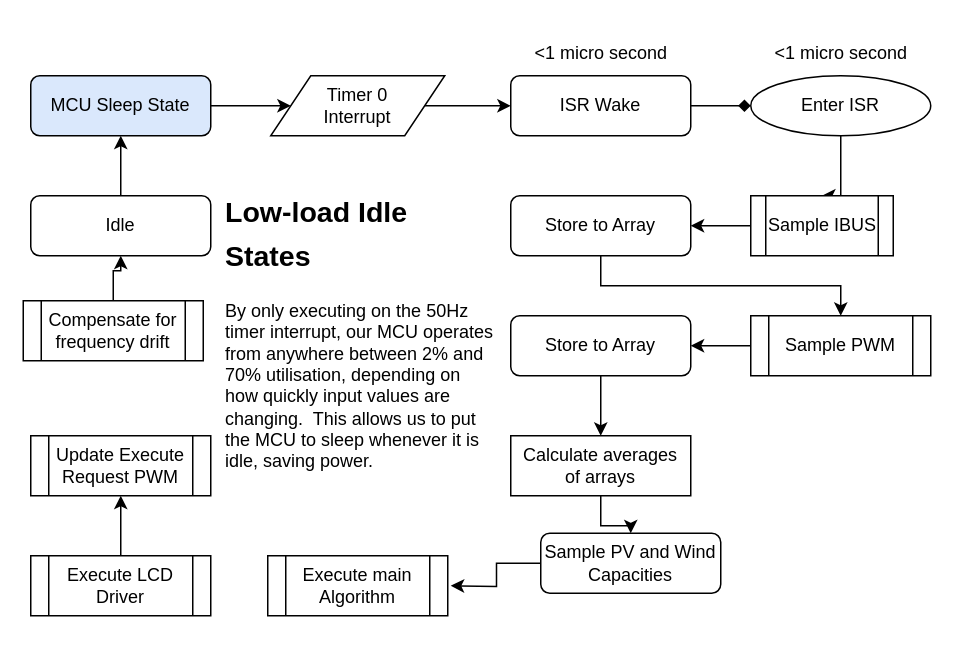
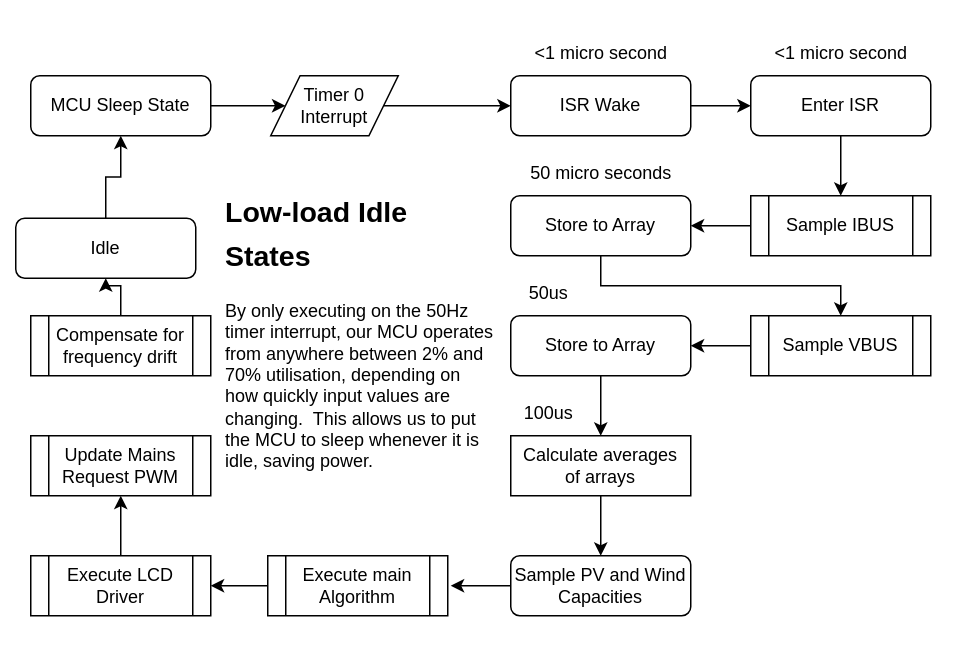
- <mxCell id="2" value="MCU Sleep State" style="rounded=1;whiteSpace=wrap;html=1;fontSize=12;glass=0;strokeWidth=1;shadow=0;fillColor=#dae8fc;" parent="1" vertex="1"><mxGeometry x="20" y="50" width="120" height="40" as="geometry" /></mxCell>
+ <mxCell id="2" value="MCU Sleep State" style="rounded=1;whiteSpace=wrap;html=1;fontSize=12;glass=0;strokeWidth=1;shadow=0;" parent="1" vertex="1"><mxGeometry x="20" y="50" width="120" height="40" as="geometry" /></mxCell>
- <mxCell id="5" value="&lt;div&gt;Timer 0&lt;/div&gt;&lt;div&gt;Interrupt&lt;br&gt;&lt;/div&gt;" style="shape=parallelogram;html=1;strokeWidth=1;perimeter=parallelogramPerimeter;whiteSpace=wrap;rounded=1;arcSize=0;size=0.23;" vertex="1" parent="1"><mxGeometry x="180" y="50" width="116" height="40" as="geometry" /></mxCell>
+ <mxCell id="5" value="&lt;div&gt;Timer 0&lt;/div&gt;&lt;div&gt;Interrupt&lt;br&gt;&lt;/div&gt;" style="shape=parallelogram;html=1;strokeWidth=1;perimeter=parallelogramPerimeter;whiteSpace=wrap;rounded=1;arcSize=0;size=0.23;" vertex="1" parent="1"><mxGeometry x="180" y="50" width="85" height="40" as="geometry" /></mxCell>
- <mxCell id="6" style="edgeStyle=orthogonalEdgeStyle;rounded=0;orthogonalLoop=1;jettySize=auto;html=1;entryX=0;entryY=0.5;entryDx=0;entryDy=0;endArrow=diamond;" edge="1" parent="1" source="7" target="9"><mxGeometry relative="1" as="geometry" /></mxCell>
+ <mxCell id="6" style="edgeStyle=orthogonalEdgeStyle;rounded=0;orthogonalLoop=1;jettySize=auto;html=1;entryX=0;entryY=0.5;entryDx=0;entryDy=0;" edge="1" parent="1" source="7" target="9"><mxGeometry relative="1" as="geometry" /></mxCell>
- <mxCell id="9" value="Enter ISR" style="ellipse;whiteSpace=wrap;html=1;fontSize=12;glass=0;strokeWidth=1;shadow=0;" vertex="1" parent="1"><mxGeometry x="500" y="50" width="120" height="40" as="geometry" /></mxCell>
+ <mxCell id="9" value="Enter ISR" style="rounded=1;whiteSpace=wrap;html=1;fontSize=12;glass=0;strokeWidth=1;shadow=0;" vertex="1" parent="1"><mxGeometry x="500" y="50" width="120" height="40" as="geometry" /></mxCell>
+ <mxCell id="15" value="50 micro seconds" style="text;html=1;align=center;verticalAlign=middle;resizable=0;points=[];autosize=1;strokeColor=none;fillColor=none;" vertex="1" parent="1"><mxGeometry x="340" y="100" width="120" height="30" as="geometry" /></mxCell>
- <mxCell id="35" value="Idle" style="rounded=1;whiteSpace=wrap;html=1;fontSize=12;glass=0;strokeWidth=1;shadow=0;" vertex="1" parent="1"><mxGeometry x="20" y="130" width="120" height="40" as="geometry" /></mxCell>
+ <mxCell id="35" value="Idle" style="rounded=1;whiteSpace=wrap;html=1;fontSize=12;glass=0;strokeWidth=1;shadow=0;" vertex="1" parent="1"><mxGeometry x="10" y="145" width="120" height="40" as="geometry" /></mxCell>
- <mxCell id="11" value="Sample IBUS" style="shape=process;whiteSpace=wrap;html=1;backgroundOutline=1;" vertex="1" parent="1"><mxGeometry x="500" y="130" width="95" height="40" as="geometry" /></mxCell>
+ <mxCell id="11" value="Sample IBUS" style="shape=process;whiteSpace=wrap;html=1;backgroundOutline=1;" vertex="1" parent="1"><mxGeometry x="500" y="130" width="120" height="40" as="geometry" /></mxCell>
+ <mxCell id="16" value="50us" style="text;html=1;align=center;verticalAlign=middle;resizable=0;points=[];autosize=1;strokeColor=none;fillColor=none;" vertex="1" parent="1"><mxGeometry x="340" y="180" width="50" height="30" as="geometry" /></mxCell>
- <mxCell id="33" value="&lt;div&gt;Compensate for&lt;/div&gt;&lt;div&gt;frequency drift&lt;br&gt;&lt;/div&gt;" style="shape=process;whiteSpace=wrap;html=1;backgroundOutline=1;" vertex="1" parent="1"><mxGeometry x="15" y="200" width="120" height="40" as="geometry" /></mxCell>
+ <mxCell id="33" value="&lt;div&gt;Compensate for&lt;/div&gt;&lt;div&gt;frequency drift&lt;br&gt;&lt;/div&gt;" style="shape=process;whiteSpace=wrap;html=1;backgroundOutline=1;" vertex="1" parent="1"><mxGeometry x="20" y="210" width="120" height="40" as="geometry" /></mxCell>
- <mxCell id="13" value="Sample PWM" style="shape=process;whiteSpace=wrap;html=1;backgroundOutline=1;" vertex="1" parent="1"><mxGeometry x="500" y="210" width="120" height="40" as="geometry" /></mxCell>
+ <mxCell id="13" value="Sample VBUS" style="shape=process;whiteSpace=wrap;html=1;backgroundOutline=1;" vertex="1" parent="1"><mxGeometry x="500" y="210" width="120" height="40" as="geometry" /></mxCell>
+ <mxCell id="24" value="100us" style="text;html=1;align=center;verticalAlign=middle;resizable=0;points=[];autosize=1;strokeColor=none;fillColor=none;" vertex="1" parent="1"><mxGeometry x="335" y="260" width="60" height="30" as="geometry" /></mxCell>
- <mxCell id="31" value="&lt;div&gt;Update Execute&lt;/div&gt;&lt;div&gt;Request PWM&lt;br&gt;&lt;/div&gt;" style="shape=process;whiteSpace=wrap;html=1;backgroundOutline=1;" vertex="1" parent="1"><mxGeometry x="20" y="290" width="120" height="40" as="geometry" /></mxCell>
+ <mxCell id="31" value="&lt;div&gt;Update Mains&lt;/div&gt;&lt;div&gt;Request PWM&lt;br&gt;&lt;/div&gt;" style="shape=process;whiteSpace=wrap;html=1;backgroundOutline=1;" vertex="1" parent="1"><mxGeometry x="20" y="290" width="120" height="40" as="geometry" /></mxCell>
- <mxCell id="26" value="&lt;div&gt;Sample PV and Wind&lt;/div&gt;&lt;div&gt;Capacities&lt;br&gt;&lt;/div&gt;" style="rounded=1;whiteSpace=wrap;html=1;fontSize=12;glass=0;strokeWidth=1;shadow=0;" vertex="1" parent="1"><mxGeometry x="360" y="355" width="120" height="40" as="geometry" /></mxCell>
+ <mxCell id="26" value="&lt;div&gt;Sample PV and Wind&lt;/div&gt;&lt;div&gt;Capacities&lt;br&gt;&lt;/div&gt;" style="rounded=1;whiteSpace=wrap;html=1;fontSize=12;glass=0;strokeWidth=1;shadow=0;" vertex="1" parent="1"><mxGeometry x="340" y="370" width="120" height="40" as="geometry" /></mxCell>
+ <mxCell id="27" style="edgeStyle=orthogonalEdgeStyle;rounded=0;orthogonalLoop=1;jettySize=auto;html=1;entryX=1;entryY=0.5;entryDx=0;entryDy=0;" edge="1" parent="1" source="28" target="30"><mxGeometry relative="1" as="geometry" /></mxCell>
